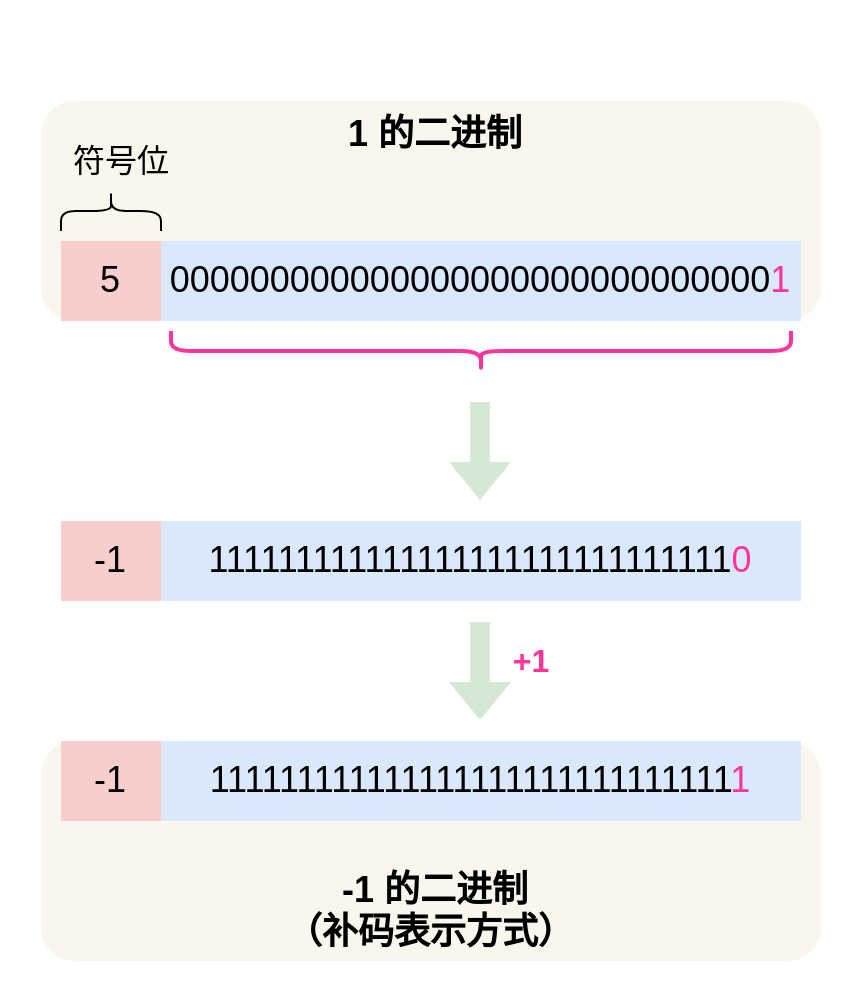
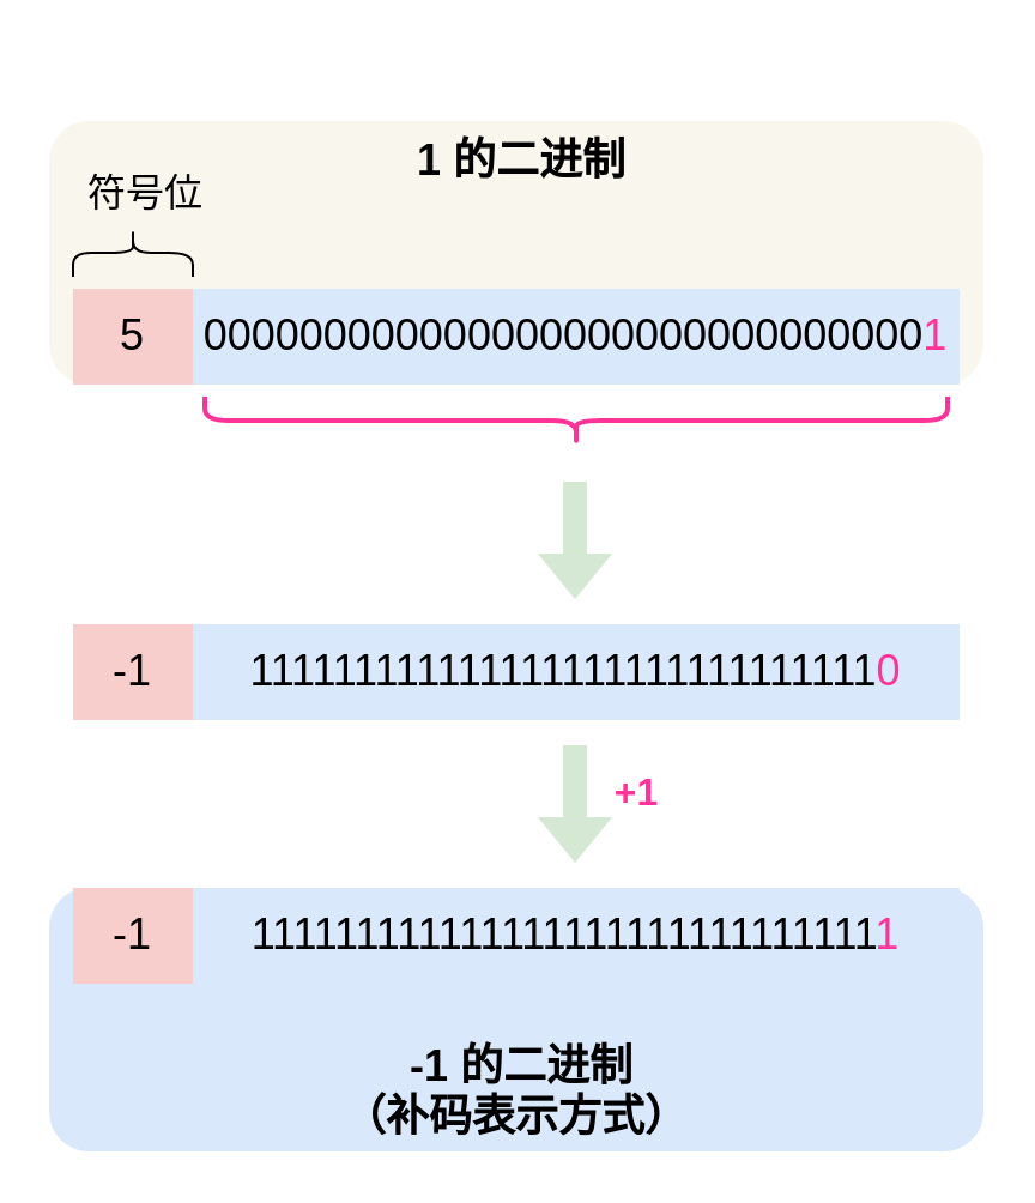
- <mxCell id="2" value="&lt;font style=&quot;font-size: 18px&quot;&gt;&lt;b&gt;&amp;nbsp;-1 的二进制&lt;br&gt;（补码表示方式）&lt;/b&gt;&lt;/font&gt;" style="rounded=1;whiteSpace=wrap;html=1;fontSize=16;verticalAlign=bottom;fillColor=#f9f7ed;strokeColor=none;" vertex="1" parent="1"><mxGeometry x="20" y="370" width="390" height="110" as="geometry" /></mxCell>
+ <mxCell id="2" value="&lt;font style=&quot;font-size: 18px&quot;&gt;&lt;b&gt;&amp;nbsp;-1 的二进制&lt;br&gt;（补码表示方式）&lt;/b&gt;&lt;/font&gt;" style="rounded=1;whiteSpace=wrap;html=1;fontSize=16;verticalAlign=bottom;fillColor=#dae8fc;strokeColor=none;" vertex="1" parent="1"><mxGeometry x="20" y="370" width="390" height="110" as="geometry" /></mxCell>
